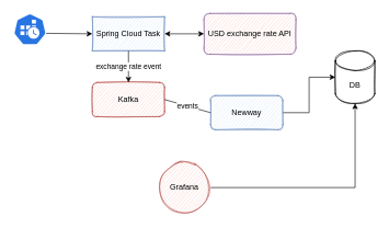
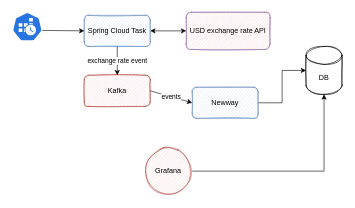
- <mxCell id="3" value="Spring Cloud Task" style="whiteSpace=wrap;html=1;sketch=1;fillColor=#dae8fc;strokeColor=#6c8ebf;rounded=0;" vertex="1" parent="1"><mxGeometry x="140" y="25" width="110" height="52" as="geometry" /></mxCell>
+ <mxCell id="3" value="Spring Cloud Task" style="rounded=1;whiteSpace=wrap;html=1;sketch=1;fillColor=#dae8fc;strokeColor=#6c8ebf;" vertex="1" parent="1"><mxGeometry x="140" y="25" width="110" height="52" as="geometry" /></mxCell>
- <mxCell id="11" value="events" style="endArrow=none;html=1;rounded=0;entryX=0;entryY=0.5;entryDx=0;entryDy=0;exitX=1;exitY=0.5;exitDx=0;exitDy=0;" edge="1" parent="1" source="7" target="10"><mxGeometry width="50" height="50" relative="1" as="geometry"><mxPoint x="270" y="171" as="sourcePoint" /><mxPoint x="280" y="115" as="targetPoint" /></mxGeometry></mxCell>
+ <mxCell id="11" value="events" style="endArrow=classic;html=1;rounded=0;entryX=0;entryY=0.5;entryDx=0;entryDy=0;exitX=1;exitY=0.5;exitDx=0;exitDy=0;" edge="1" parent="1" source="7" target="10"><mxGeometry width="50" height="50" relative="1" as="geometry"><mxPoint x="270" y="171" as="sourcePoint" /><mxPoint x="280" y="115" as="targetPoint" /></mxGeometry></mxCell>
